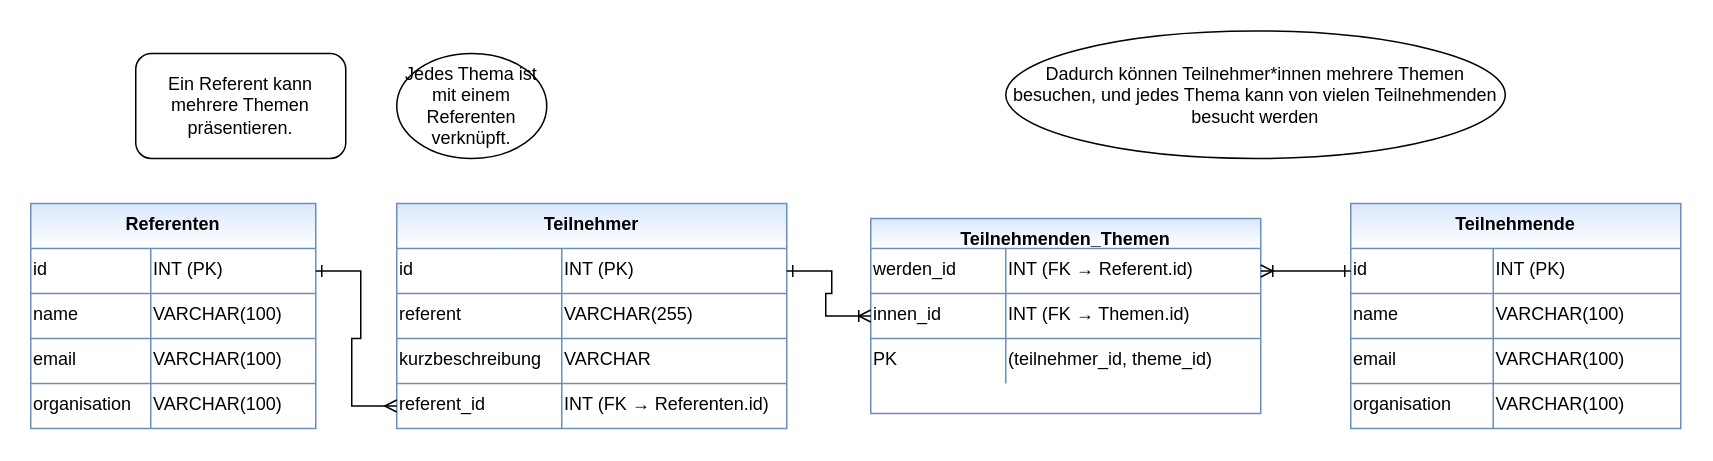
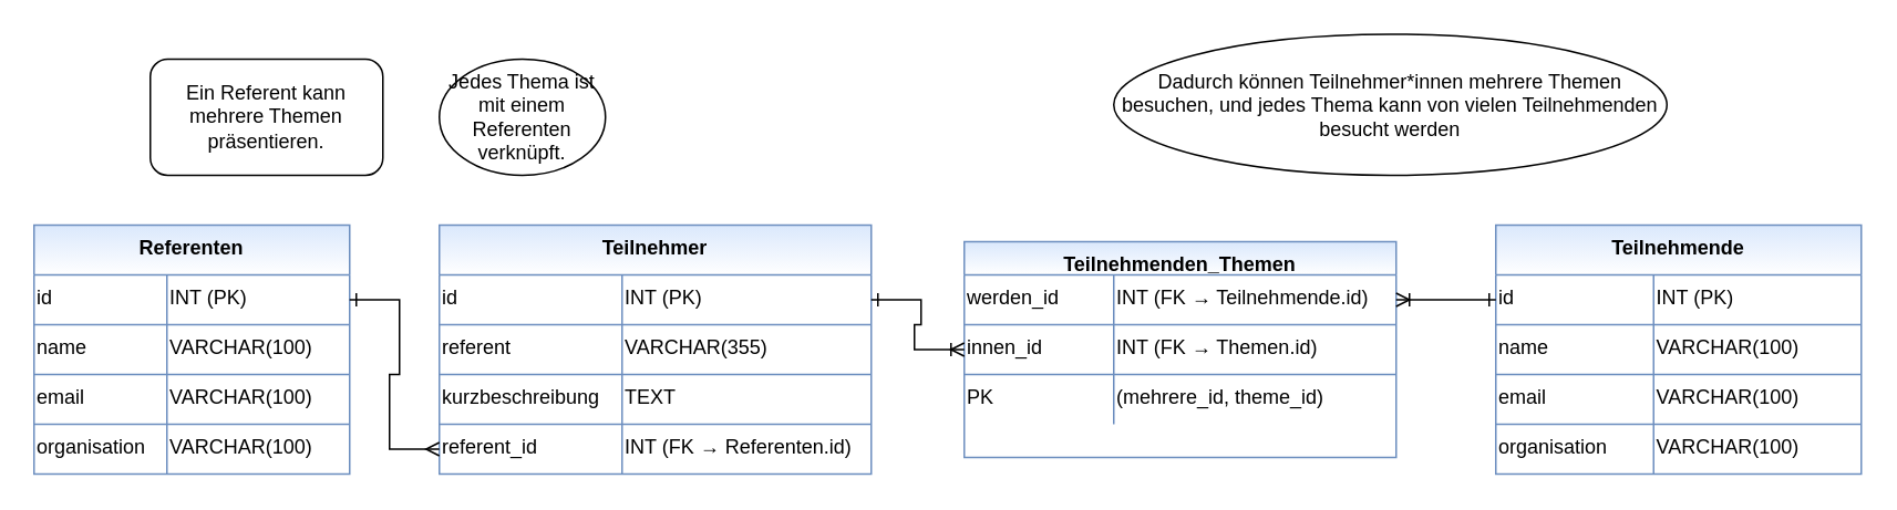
- <mxCell id="44" value="INT (FK → Referent.id)" style="shape=partialRectangle;connectable=0;fillColor=none;top=0;left=0;bottom=0;right=0;editable=1;overflow=hidden;sketch=1;align=left;horizontal=1;verticalAlign=top;" parent="42" vertex="1"><mxGeometry x="90" width="170" height="30" as="geometry"><mxRectangle width="170" height="30" as="alternateBounds" /></mxGeometry></mxCell>
+ <mxCell id="44" value="INT (FK → Teilnehmende.id)" style="shape=partialRectangle;connectable=0;fillColor=none;top=0;left=0;bottom=0;right=0;editable=1;overflow=hidden;sketch=1;align=left;horizontal=1;verticalAlign=top;" parent="42" vertex="1"><mxGeometry x="90" width="170" height="30" as="geometry"><mxRectangle width="170" height="30" as="alternateBounds" /></mxGeometry></mxCell>
- <mxCell id="34" value="VARCHAR(255)" style="shape=partialRectangle;connectable=0;fillColor=none;top=0;left=0;bottom=0;right=0;editable=1;overflow=hidden;sketch=1;align=left;horizontal=1;verticalAlign=top;" parent="32" vertex="1"><mxGeometry x="110" width="150" height="30" as="geometry"><mxRectangle width="150" height="30" as="alternateBounds" /></mxGeometry></mxCell>
+ <mxCell id="34" value="VARCHAR(355)" style="shape=partialRectangle;connectable=0;fillColor=none;top=0;left=0;bottom=0;right=0;editable=1;overflow=hidden;sketch=1;align=left;horizontal=1;verticalAlign=top;" parent="32" vertex="1"><mxGeometry x="110" width="150" height="30" as="geometry"><mxRectangle width="150" height="30" as="alternateBounds" /></mxGeometry></mxCell>
- <mxCell id="37" value="VARCHAR" style="shape=partialRectangle;connectable=0;fillColor=none;top=0;left=0;bottom=0;right=0;editable=1;overflow=hidden;sketch=1;align=left;horizontal=1;verticalAlign=top;" parent="35" vertex="1"><mxGeometry x="110" width="150" height="30" as="geometry"><mxRectangle width="150" height="30" as="alternateBounds" /></mxGeometry></mxCell>
+ <mxCell id="37" value="TEXT" style="shape=partialRectangle;connectable=0;fillColor=none;top=0;left=0;bottom=0;right=0;editable=1;overflow=hidden;sketch=1;align=left;horizontal=1;verticalAlign=top;" parent="35" vertex="1"><mxGeometry x="110" width="150" height="30" as="geometry"><mxRectangle width="150" height="30" as="alternateBounds" /></mxGeometry></mxCell>
- <mxCell id="50" value="(teilnehmer_id, theme_id)" style="shape=partialRectangle;connectable=0;fillColor=none;top=0;left=0;bottom=0;right=0;editable=1;overflow=hidden;sketch=1;align=left;horizontal=1;verticalAlign=top;" parent="48" vertex="1"><mxGeometry x="90" width="170" height="30" as="geometry"><mxRectangle width="170" height="30" as="alternateBounds" /></mxGeometry></mxCell>
+ <mxCell id="50" value="(mehrere_id, theme_id)" style="shape=partialRectangle;connectable=0;fillColor=none;top=0;left=0;bottom=0;right=0;editable=1;overflow=hidden;sketch=1;align=left;horizontal=1;verticalAlign=top;" parent="48" vertex="1"><mxGeometry x="90" width="170" height="30" as="geometry"><mxRectangle width="170" height="30" as="alternateBounds" /></mxGeometry></mxCell>
